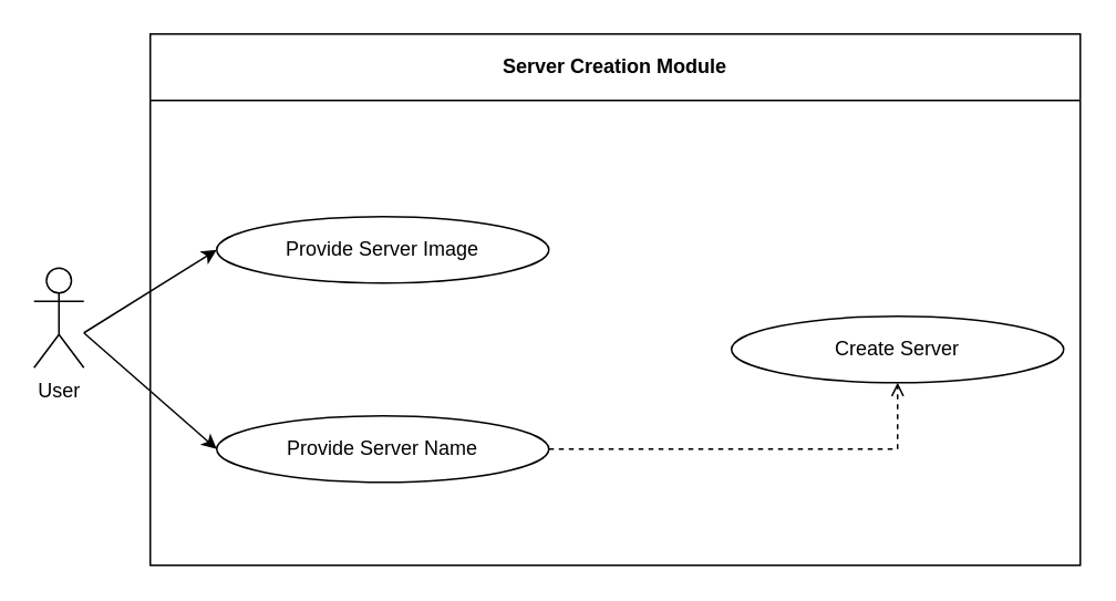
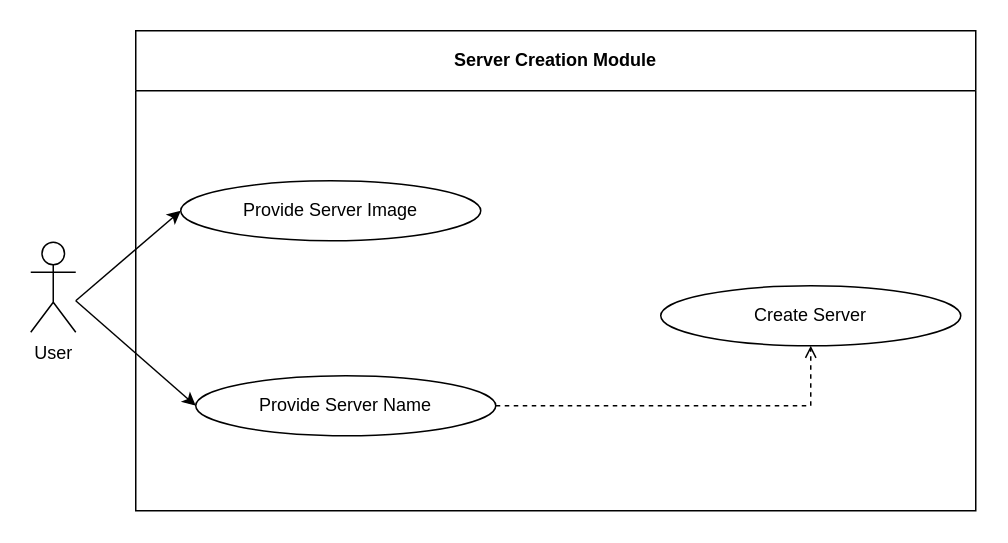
- <mxCell id="4" value="Provide Server Image" style="ellipse;whiteSpace=wrap;html=1;" parent="2" vertex="1"><mxGeometry x="40" y="110" width="200" height="40" as="geometry" /></mxCell>
+ <mxCell id="4" value="Provide Server Image" style="ellipse;whiteSpace=wrap;html=1;" parent="2" vertex="1"><mxGeometry x="30" y="100" width="200" height="40" as="geometry" /></mxCell>
